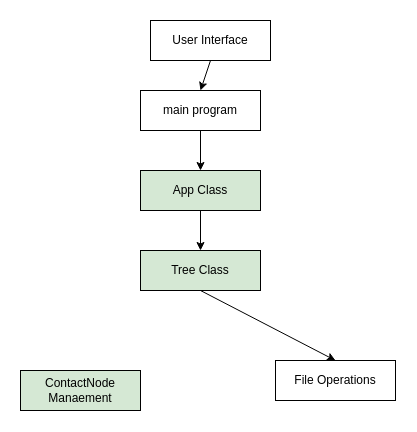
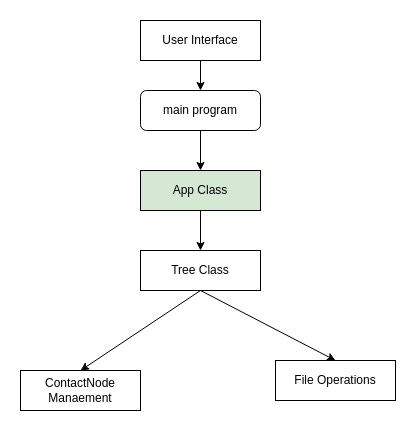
- <mxCell id="3" value="User Interface" style="rounded=0;whiteSpace=wrap;html=1;" vertex="1" parent="1"><mxGeometry x="150" y="20" width="120" height="40" as="geometry" /></mxCell>
+ <mxCell id="3" value="User Interface" style="rounded=0;whiteSpace=wrap;html=1;" vertex="1" parent="1"><mxGeometry x="140" y="20" width="120" height="40" as="geometry" /></mxCell>
- <mxCell id="5" value="main program" style="rounded=0;whiteSpace=wrap;html=1;" vertex="1" parent="1"><mxGeometry x="140" y="90" width="120" height="40" as="geometry" /></mxCell>
+ <mxCell id="5" value="main program" style="whiteSpace=wrap;html=1;rounded=1;" vertex="1" parent="1"><mxGeometry x="140" y="90" width="120" height="40" as="geometry" /></mxCell>
- <mxCell id="10" value="Tree Class" style="rounded=0;whiteSpace=wrap;html=1;fillColor=#d5e8d4;" vertex="1" parent="1"><mxGeometry x="140" y="250" width="120" height="40" as="geometry" /></mxCell>
+ <mxCell id="10" value="Tree Class" style="rounded=0;whiteSpace=wrap;html=1;" vertex="1" parent="1"><mxGeometry x="140" y="250" width="120" height="40" as="geometry" /></mxCell>
+ <mxCell id="8" style="edgeStyle=none;html=1;exitX=0.5;exitY=1;exitDx=0;exitDy=0;entryX=0.5;entryY=0;entryDx=0;entryDy=0;" edge="1" parent="1" source="10" target="11"><mxGeometry relative="1" as="geometry" /></mxCell>
- <mxCell id="11" value="ContactNode Manaement" style="rounded=0;whiteSpace=wrap;html=1;fillColor=#d5e8d4;" vertex="1" parent="1"><mxGeometry x="20" y="370" width="120" height="40" as="geometry" /></mxCell>
+ <mxCell id="11" value="ContactNode Manaement" style="rounded=0;whiteSpace=wrap;html=1;" vertex="1" parent="1"><mxGeometry x="20" y="370" width="120" height="40" as="geometry" /></mxCell>
